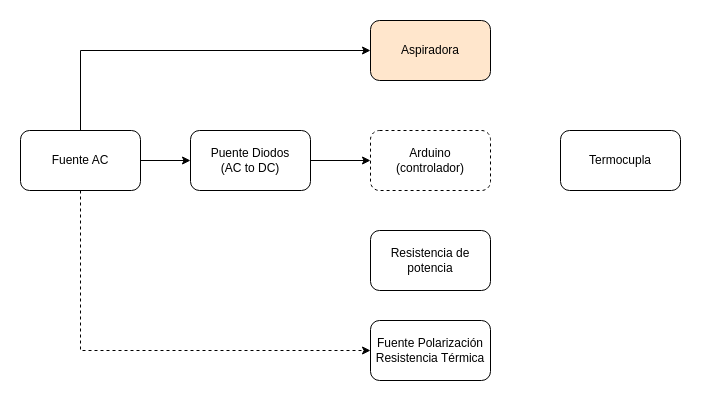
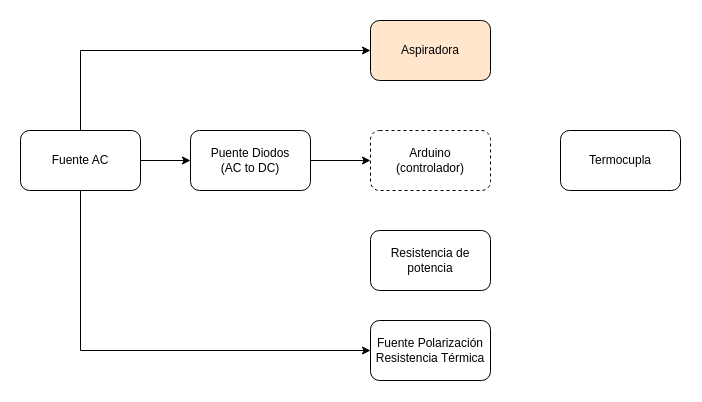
- <mxCell id="4" style="edgeStyle=orthogonalEdgeStyle;rounded=0;orthogonalLoop=1;jettySize=auto;html=1;entryX=0;entryY=0.5;entryDx=0;entryDy=0;dashed=1;" edge="1" parent="1" source="6" target="2"><mxGeometry relative="1" as="geometry"><Array as="points"><mxPoint x="80" y="350" /></Array></mxGeometry></mxCell>
+ <mxCell id="4" style="edgeStyle=orthogonalEdgeStyle;rounded=0;orthogonalLoop=1;jettySize=auto;html=1;entryX=0;entryY=0.5;entryDx=0;entryDy=0;" edge="1" parent="1" source="6" target="2"><mxGeometry relative="1" as="geometry"><Array as="points"><mxPoint x="80" y="350" /></Array></mxGeometry></mxCell>
